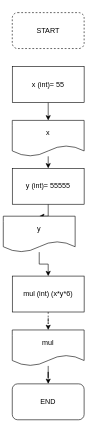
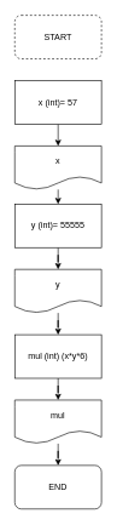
- <mxCell id="6" value="x (int)= 55" style="rounded=0;whiteSpace=wrap;html=1;" vertex="1" parent="1"><mxGeometry x="20" y="110" width="120" height="60" as="geometry" /></mxCell>
+ <mxCell id="6" value="x (int)= 57" style="rounded=0;whiteSpace=wrap;html=1;" vertex="1" parent="1"><mxGeometry x="20" y="110" width="120" height="60" as="geometry" /></mxCell>
- <mxCell id="10" value="y" style="shape=document;whiteSpace=wrap;html=1;boundedLbl=1;" vertex="1" parent="1"><mxGeometry x="5" y="360" width="120" height="60" as="geometry" /></mxCell>
+ <mxCell id="10" value="y" style="shape=document;whiteSpace=wrap;html=1;boundedLbl=1;" vertex="1" parent="1"><mxGeometry x="20" y="370" width="120" height="60" as="geometry" /></mxCell>
- <mxCell id="12" value="" style="edgeStyle=orthogonalEdgeStyle;rounded=0;orthogonalLoop=1;jettySize=auto;html=1;dashed=1;" edge="1" parent="1" source="13" target="15"><mxGeometry relative="1" as="geometry" /></mxCell>
+ <mxCell id="12" value="" style="edgeStyle=orthogonalEdgeStyle;rounded=0;orthogonalLoop=1;jettySize=auto;html=1;" edge="1" parent="1" source="13" target="15"><mxGeometry relative="1" as="geometry" /></mxCell>
